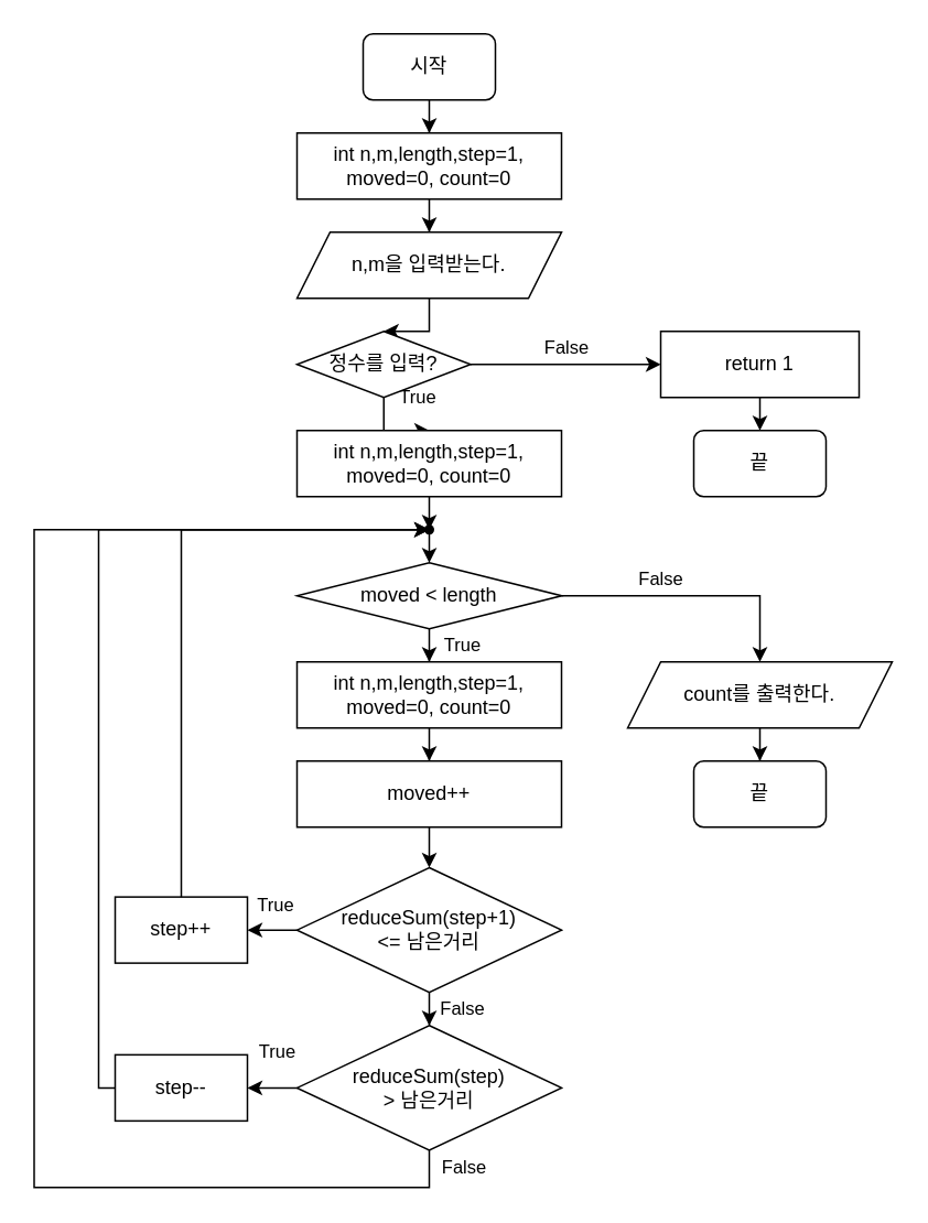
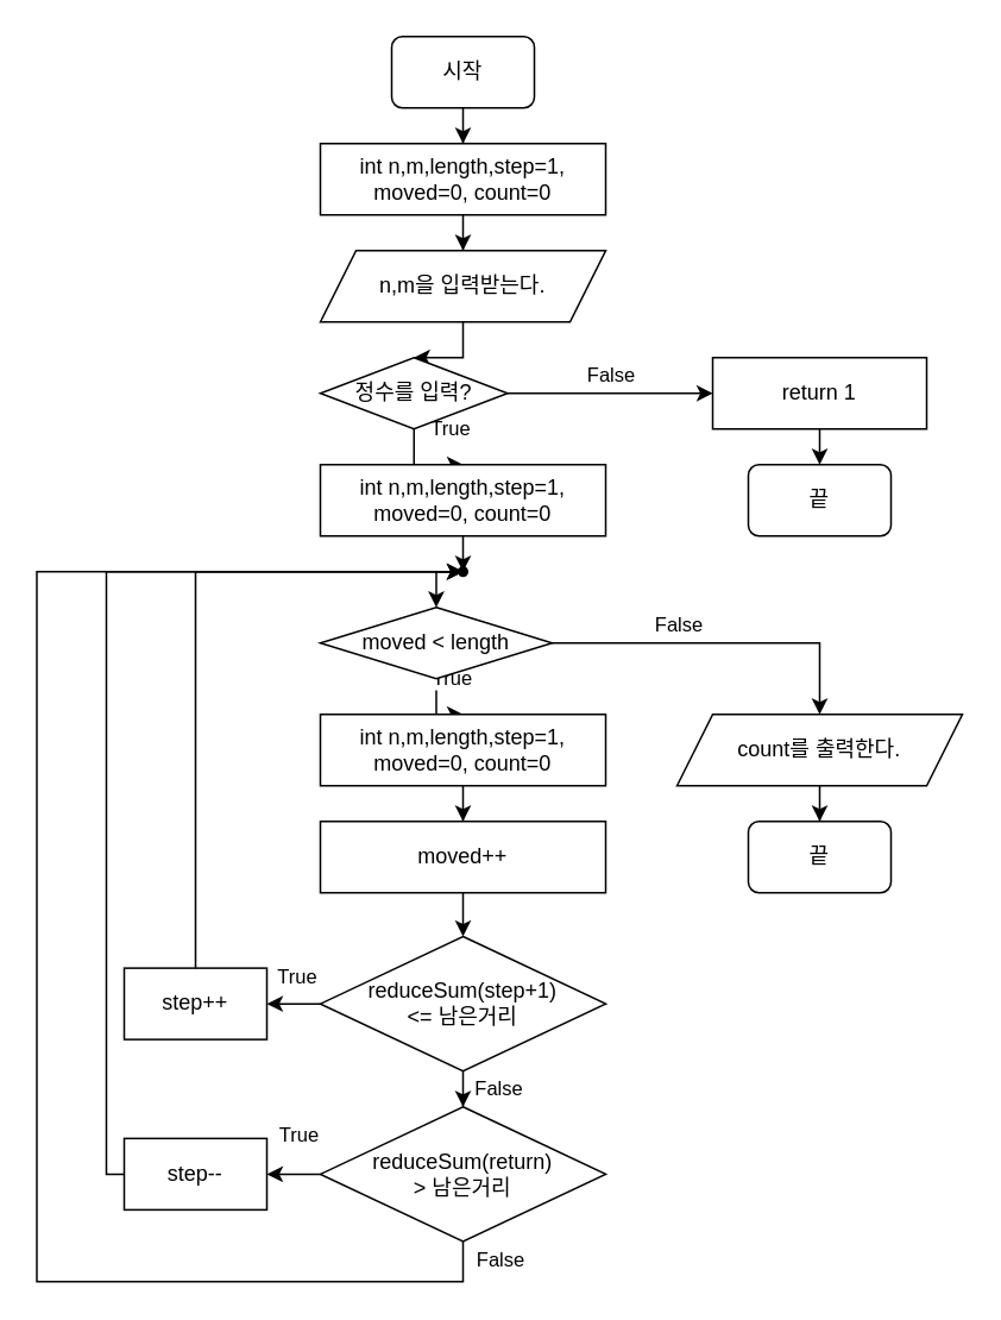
- <mxCell id="18" value="moved &amp;lt; length" style="rhombus;whiteSpace=wrap;html=1;" vertex="1" parent="1"><mxGeometry x="179" y="340" width="160" height="40" as="geometry" /></mxCell>
+ <mxCell id="18" value="moved &amp;lt; length" style="rhombus;whiteSpace=wrap;html=1;" vertex="1" parent="1"><mxGeometry x="179" y="340" width="130" height="40" as="geometry" /></mxCell>
- <mxCell id="36" value="reduceSum(step)&lt;div&gt;&amp;gt; 남은거리&lt;/div&gt;" style="rhombus;whiteSpace=wrap;html=1;" vertex="1" parent="1"><mxGeometry x="179" y="620" width="160" height="75.5" as="geometry" /></mxCell>
+ <mxCell id="36" value="reduceSum(return)&lt;div&gt;&amp;gt; 남은거리&lt;/div&gt;" style="rhombus;whiteSpace=wrap;html=1;" vertex="1" parent="1"><mxGeometry x="179" y="620" width="160" height="75.5" as="geometry" /></mxCell>
